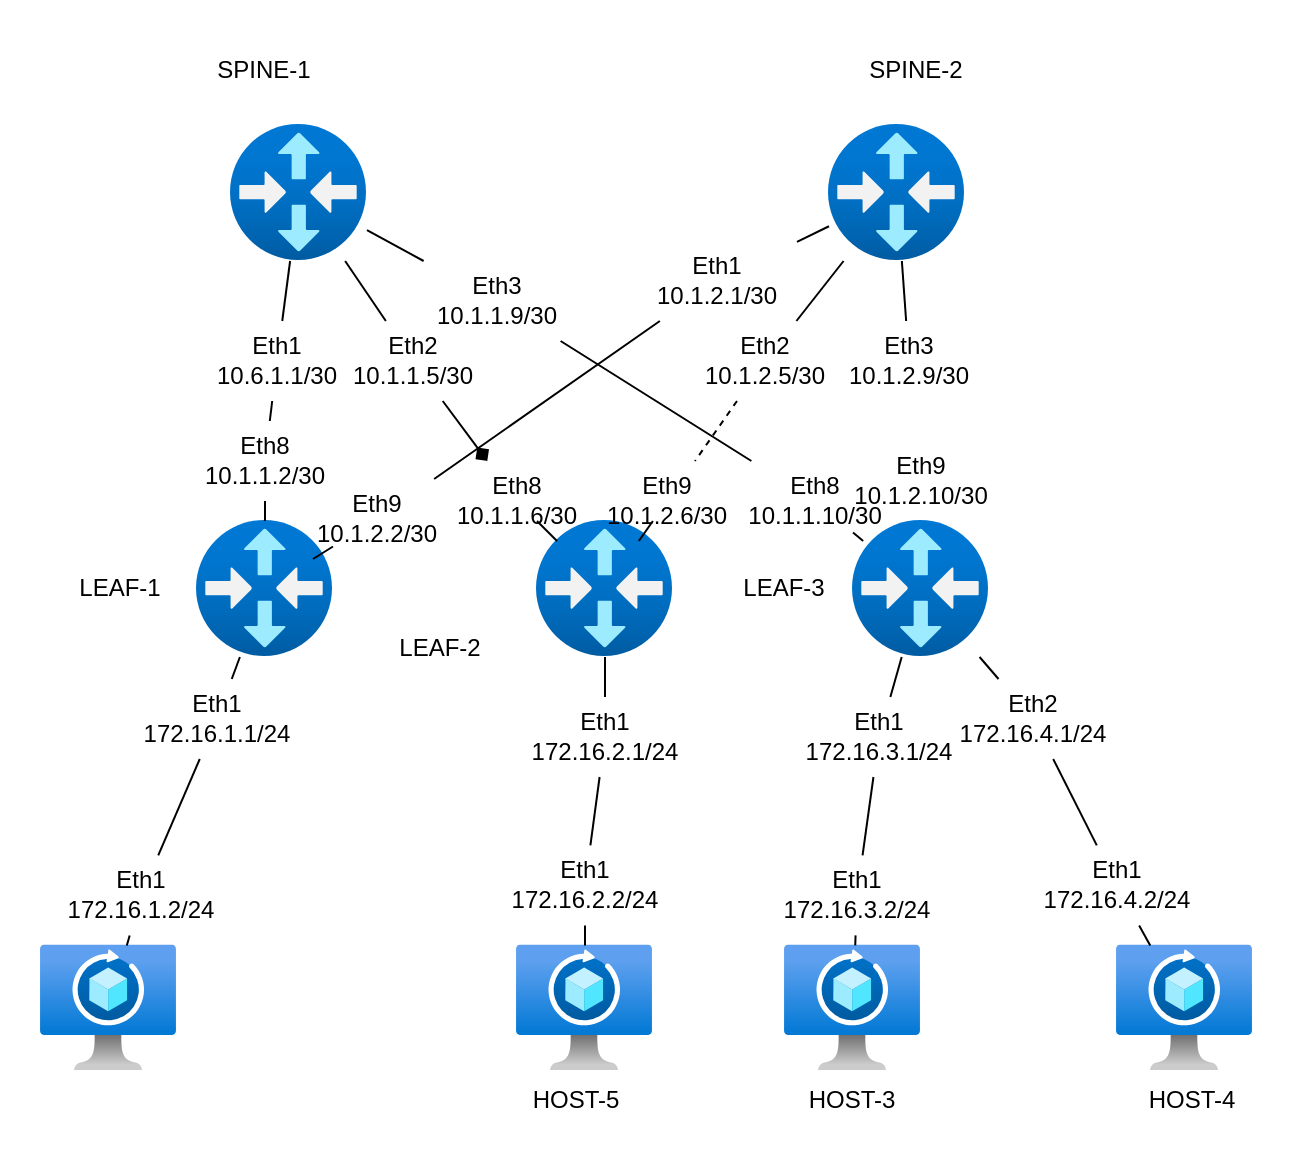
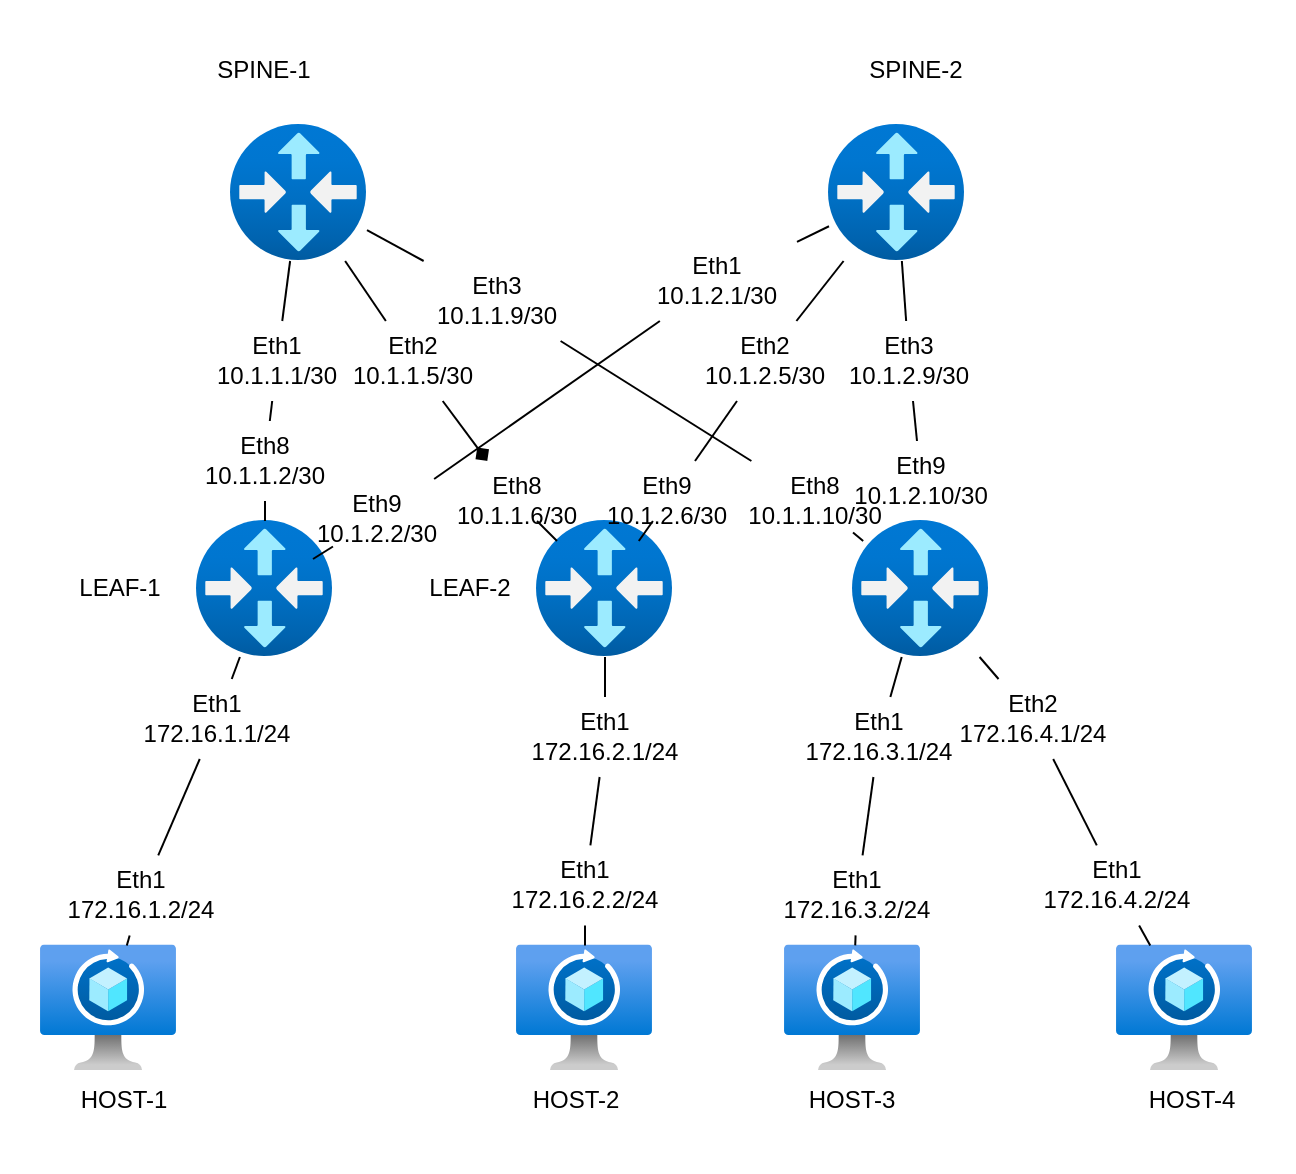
- <mxCell id="53" value="&lt;div&gt;Eth1&lt;/div&gt;&lt;div&gt;10.6.1.1/30&lt;/div&gt;" style="text;html=1;align=center;verticalAlign=middle;resizable=0;points=[];autosize=1;strokeColor=none;fillColor=none;" vertex="1" parent="1"><mxGeometry x="98" y="160" width="80" height="40" as="geometry" /></mxCell>
+ <mxCell id="53" value="&lt;div&gt;Eth1&lt;/div&gt;&lt;div&gt;10.1.1.1/30&lt;/div&gt;" style="text;html=1;align=center;verticalAlign=middle;resizable=0;points=[];autosize=1;strokeColor=none;fillColor=none;" vertex="1" parent="1"><mxGeometry x="98" y="160" width="80" height="40" as="geometry" /></mxCell>
- <mxCell id="66" value="" style="endArrow=none;html=1;rounded=0;dashed=1;" edge="1" parent="1" source="63" target="67"><mxGeometry width="50" height="50" relative="1" as="geometry"><mxPoint x="368" y="200" as="sourcePoint" /><mxPoint x="326" y="260" as="targetPoint" /></mxGeometry></mxCell>
+ <mxCell id="66" value="" style="endArrow=none;html=1;rounded=0;" edge="1" parent="1" source="63" target="67"><mxGeometry width="50" height="50" relative="1" as="geometry"><mxPoint x="368" y="200" as="sourcePoint" /><mxPoint x="326" y="260" as="targetPoint" /></mxGeometry></mxCell>
+ <mxCell id="72" value="" style="endArrow=none;html=1;rounded=0;" edge="1" parent="1" source="65" target="73"><mxGeometry width="50" height="50" relative="1" as="geometry"><mxPoint x="450" y="210" as="sourcePoint" /><mxPoint x="456" y="260" as="targetPoint" /></mxGeometry></mxCell>
- <mxCell id="25" value="LEAF-3" style="text;html=1;align=center;verticalAlign=middle;whiteSpace=wrap;rounded=0;" vertex="1" parent="1"><mxGeometry x="362" y="279" width="60" height="30" as="geometry" /></mxCell>
- <mxCell id="24" value="LEAF-2" style="text;html=1;align=center;verticalAlign=middle;whiteSpace=wrap;rounded=0;" vertex="1" parent="1"><mxGeometry x="190" y="309" width="60" height="30" as="geometry" /></mxCell>
+ <mxCell id="24" value="LEAF-2" style="text;html=1;align=center;verticalAlign=middle;whiteSpace=wrap;rounded=0;" vertex="1" parent="1"><mxGeometry x="205" y="279" width="60" height="30" as="geometry" /></mxCell>
+ <mxCell id="26" value="HOST-1" style="text;html=1;align=center;verticalAlign=middle;whiteSpace=wrap;rounded=0;" vertex="1" parent="1"><mxGeometry x="32" y="535" width="60" height="30" as="geometry" /></mxCell>
- <mxCell id="27" value="HOST-5" style="text;html=1;align=center;verticalAlign=middle;whiteSpace=wrap;rounded=0;" vertex="1" parent="1"><mxGeometry x="258" y="535" width="60" height="30" as="geometry" /></mxCell>
+ <mxCell id="27" value="HOST-2" style="text;html=1;align=center;verticalAlign=middle;whiteSpace=wrap;rounded=0;" vertex="1" parent="1"><mxGeometry x="258" y="535" width="60" height="30" as="geometry" /></mxCell>
